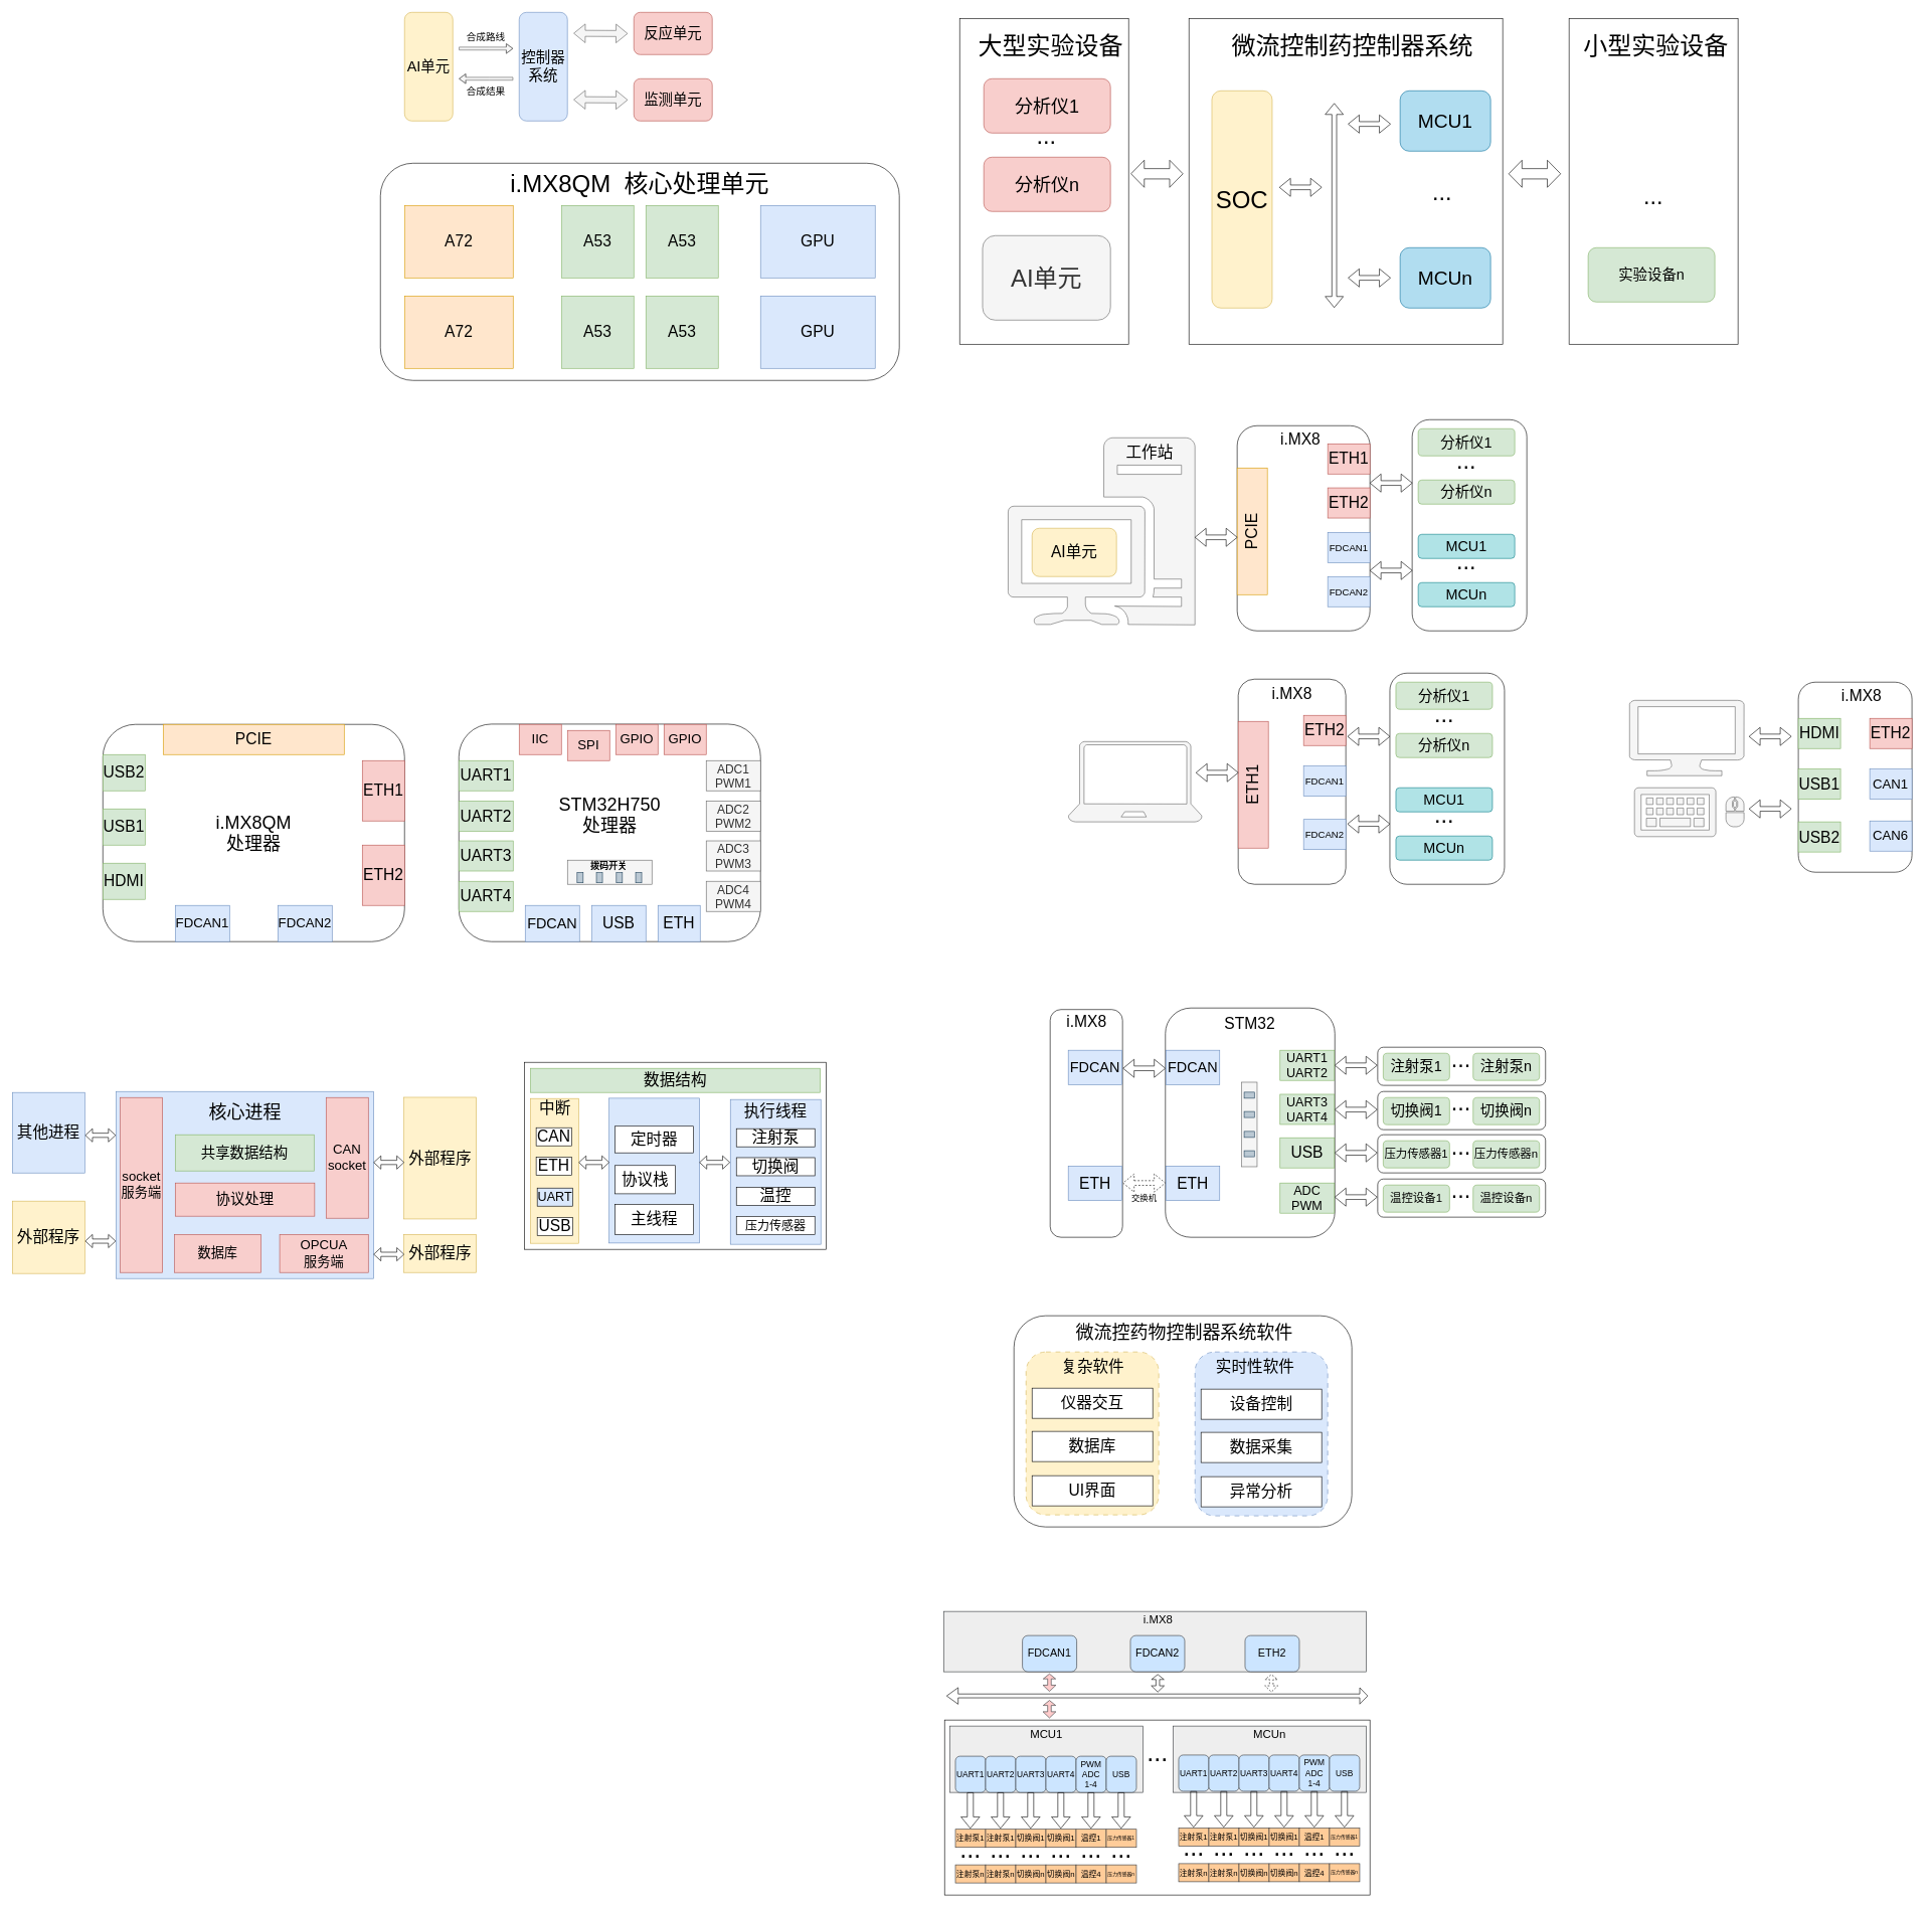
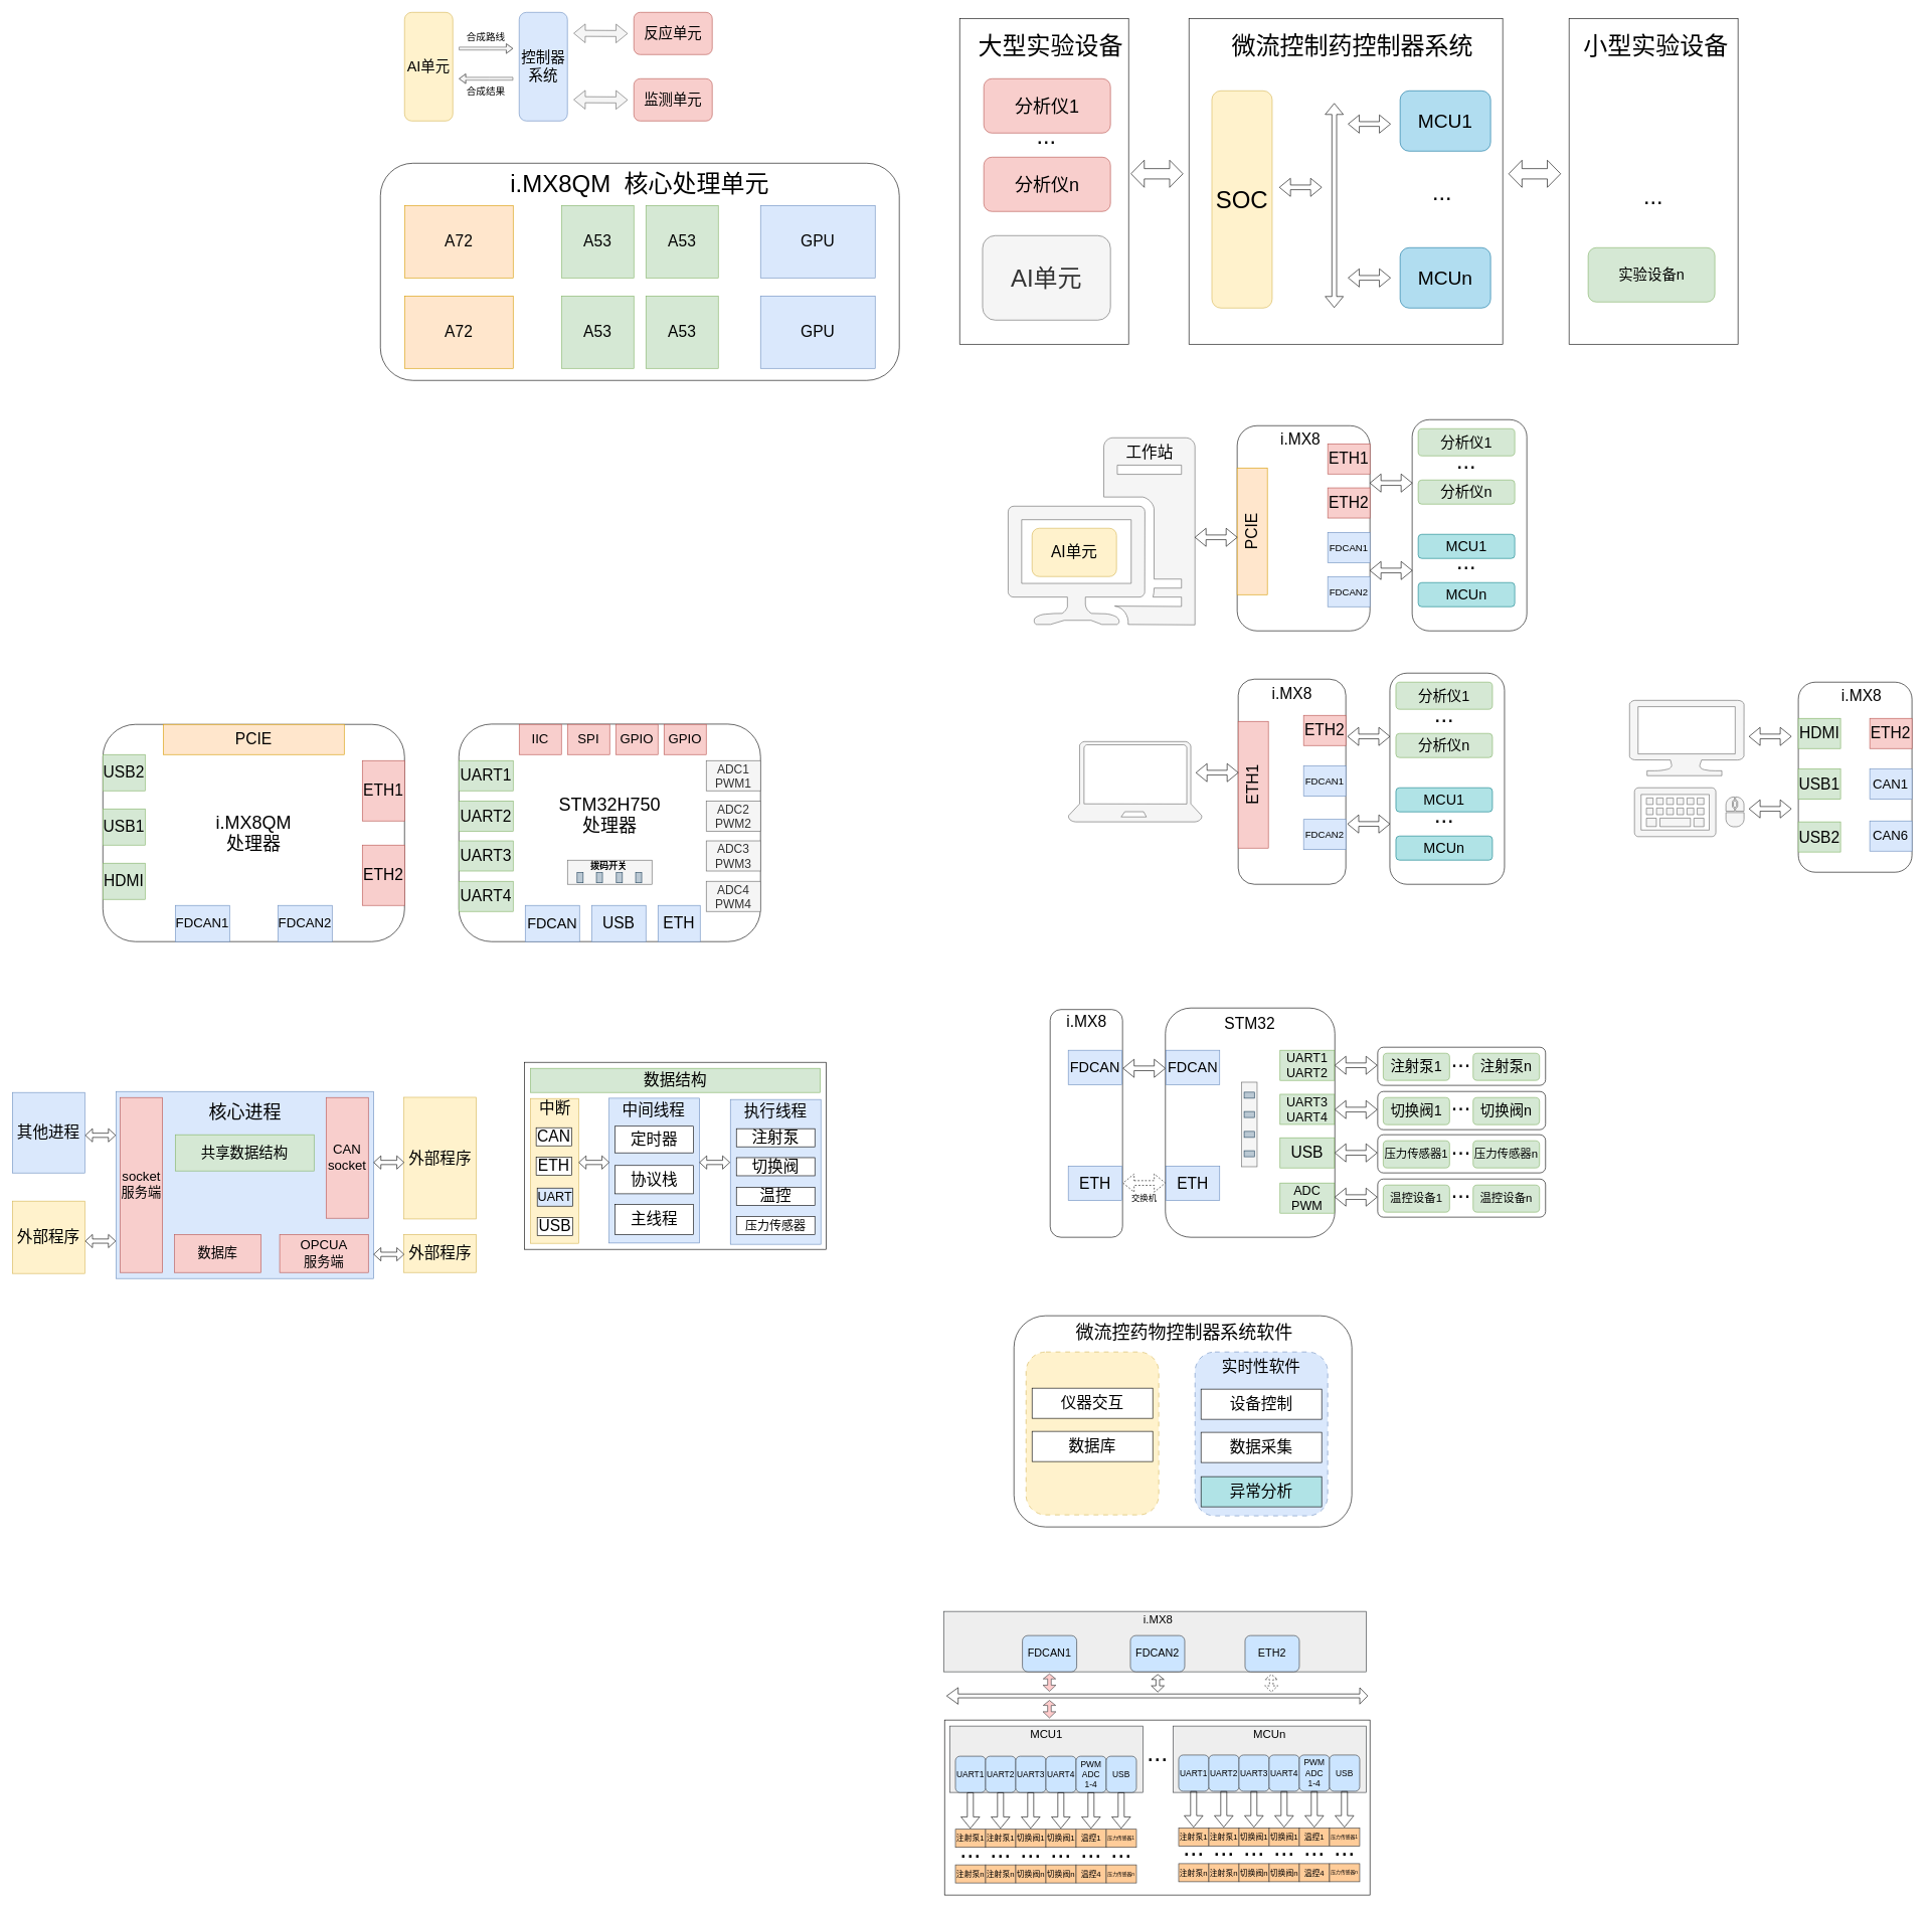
- <mxCell id="51" value="SPI" style="rounded=0;whiteSpace=wrap;html=1;fillColor=#f8cecc;strokeColor=#b85450;fontSize=22;" parent="1" vertex="1"><mxGeometry x="940" y="1210" width="70" height="50" as="geometry" /></mxCell>
+ <mxCell id="51" value="SPI" style="rounded=0;whiteSpace=wrap;html=1;fillColor=#f8cecc;strokeColor=#b85450;fontSize=22;" parent="1" vertex="1"><mxGeometry x="940" y="1200" width="70" height="50" as="geometry" /></mxCell>
+ <mxCell id="185" value="中间线程" style="text;strokeColor=none;align=center;fillColor=none;html=1;verticalAlign=middle;whiteSpace=wrap;rounded=0;fontSize=26;" parent="1" vertex="1"><mxGeometry x="1019" y="1826.5" width="128.25" height="27" as="geometry" /></mxCell>
- <mxCell id="194" value="&lt;span style=&quot;font-size: 26px;&quot;&gt;协议栈&lt;/span&gt;" style="rounded=0;whiteSpace=wrap;html=1;" parent="1" vertex="1"><mxGeometry x="1019" y="1931" width="100" height="46.88" as="geometry" /></mxCell>
+ <mxCell id="194" value="&lt;span style=&quot;font-size: 26px;&quot;&gt;协议栈&lt;/span&gt;" style="rounded=0;whiteSpace=wrap;html=1;" parent="1" vertex="1"><mxGeometry x="1019" y="1931" width="130" height="46.88" as="geometry" /></mxCell>
- <mxCell id="200" value="协议处理" style="rounded=0;whiteSpace=wrap;html=1;fillColor=#f8cecc;strokeColor=#b85450;fontSize=24;" parent="1" vertex="1"><mxGeometry x="290" y="1960" width="231" height="55" as="geometry" /></mxCell>
- <mxCell id="171" value="复杂软件" style="text;strokeColor=none;align=center;fillColor=none;html=1;verticalAlign=middle;whiteSpace=wrap;rounded=0;fontSize=26;" parent="1" vertex="1"><mxGeometry x="1755.83" y="2250" width="110" height="30" as="geometry" /></mxCell>
- <mxCell id="172" value="实时性软件" style="text;strokeColor=none;align=center;fillColor=none;html=1;verticalAlign=middle;whiteSpace=wrap;rounded=0;fontSize=26;" parent="1" vertex="1"><mxGeometry x="2010" y="2250" width="140" height="30" as="geometry" /></mxCell>
+ <mxCell id="172" value="实时性软件" style="text;strokeColor=none;align=center;fillColor=none;html=1;verticalAlign=middle;whiteSpace=wrap;rounded=0;fontSize=26;" parent="1" vertex="1"><mxGeometry x="2020" y="2250" width="140" height="30" as="geometry" /></mxCell>
- <mxCell id="166" value="&lt;span style=&quot;font-size: 26px;&quot;&gt;UI界面&lt;/span&gt;" style="rounded=0;whiteSpace=wrap;html=1;" parent="1" vertex="1"><mxGeometry x="1710" y="2445" width="200" height="50" as="geometry" /></mxCell>
- <mxCell id="170" value="&lt;span style=&quot;font-size: 26px;&quot;&gt;异常分析&lt;/span&gt;" style="rounded=0;whiteSpace=wrap;html=1;" parent="1" vertex="1"><mxGeometry x="1990" y="2446.62" width="200" height="50" as="geometry" /></mxCell>
+ <mxCell id="170" value="&lt;span style=&quot;font-size: 26px;&quot;&gt;异常分析&lt;/span&gt;" style="rounded=0;whiteSpace=wrap;html=1;fillColor=#b0e3e6;" parent="1" vertex="1"><mxGeometry x="1990" y="2446.62" width="200" height="50" as="geometry" /></mxCell>
